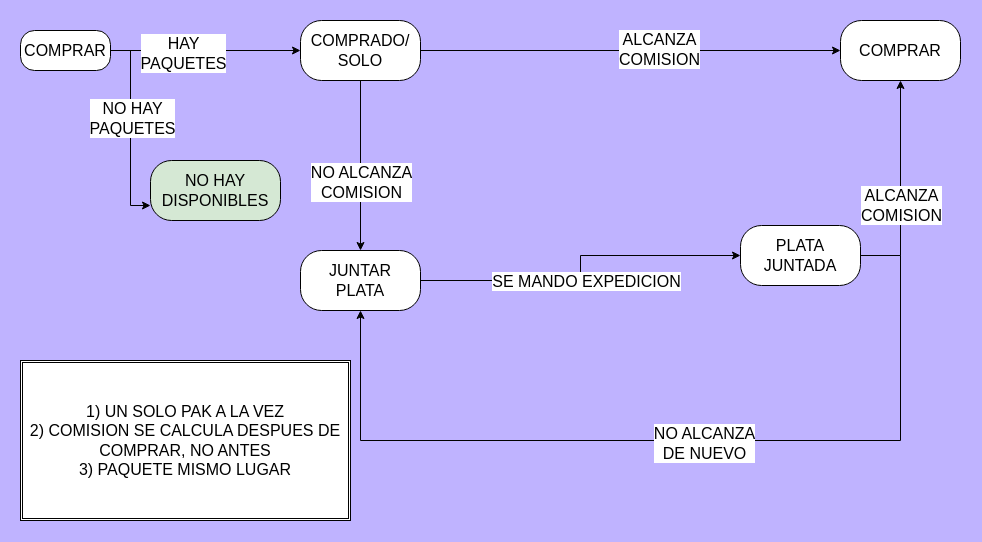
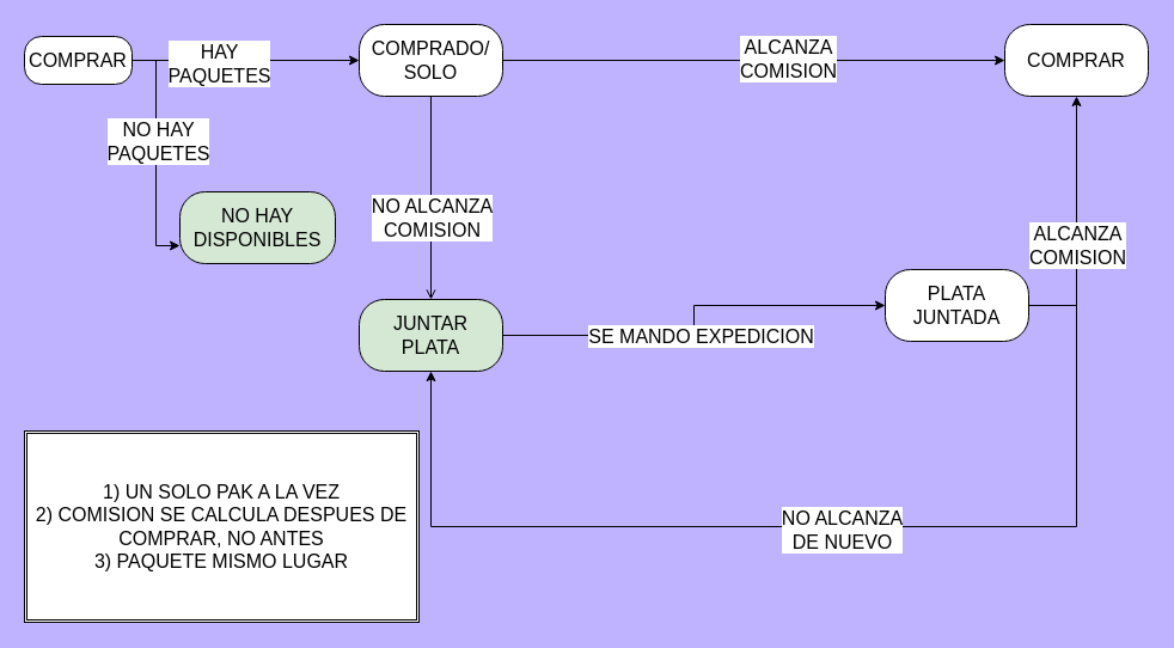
- <mxCell id="9" style="edgeStyle=orthogonalEdgeStyle;rounded=0;orthogonalLoop=1;jettySize=auto;html=1;entryX=0.5;entryY=0;entryDx=0;entryDy=0;fontSize=16;" parent="1" source="11" target="16" edge="1"><mxGeometry relative="1" as="geometry" /></mxCell>
+ <mxCell id="9" style="edgeStyle=orthogonalEdgeStyle;rounded=0;orthogonalLoop=1;jettySize=auto;html=1;entryX=0.5;entryY=0;entryDx=0;entryDy=0;fontSize=16;endArrow=open;" parent="1" source="11" target="16" edge="1"><mxGeometry relative="1" as="geometry" /></mxCell>
- <mxCell id="16" value="JUNTAR&lt;br&gt;PLATA" style="rounded=1;whiteSpace=wrap;html=1;fontSize=16;arcSize=35;" parent="1" vertex="1"><mxGeometry x="300" y="250" width="120" height="60" as="geometry" /></mxCell>
+ <mxCell id="16" value="JUNTAR&lt;br&gt;PLATA" style="rounded=1;whiteSpace=wrap;html=1;fontSize=16;arcSize=35;fillColor=#d5e8d4;" parent="1" vertex="1"><mxGeometry x="300" y="250" width="120" height="60" as="geometry" /></mxCell>
